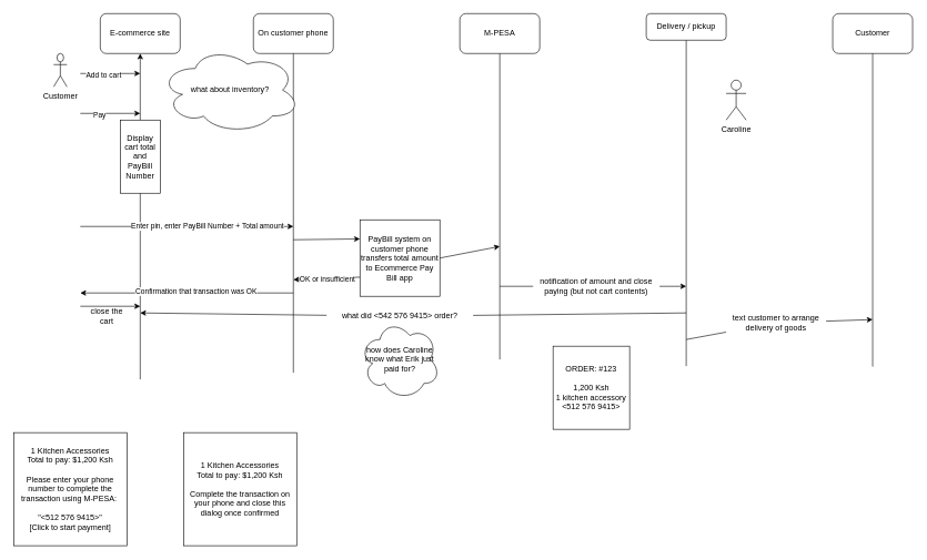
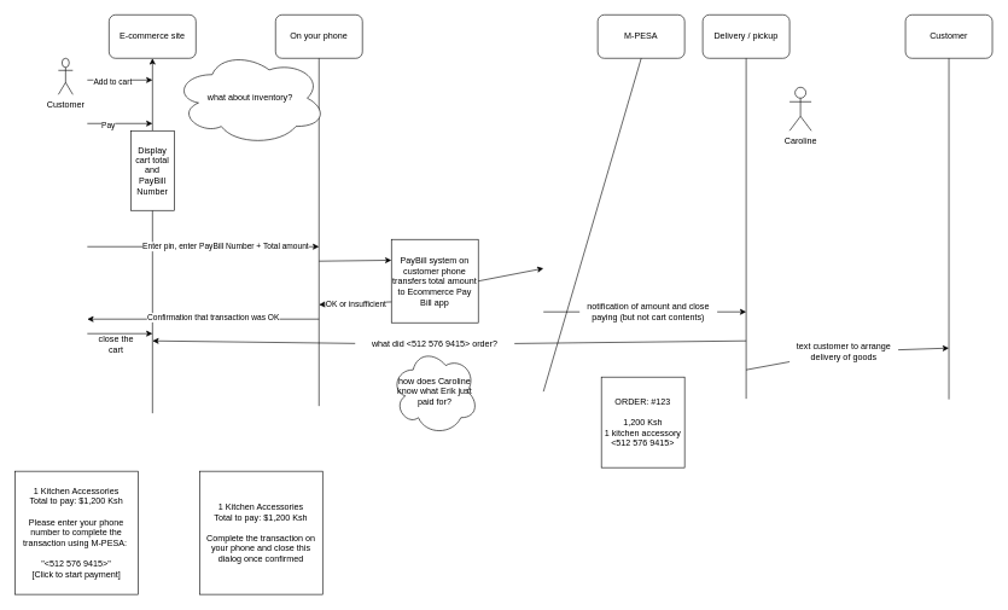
- <mxCell id="26" value="Delivery / pickup" style="rounded=1;whiteSpace=wrap;html=1;" vertex="1" parent="1"><mxGeometry x="970" y="20" width="120" height="40" as="geometry" /></mxCell>
+ <mxCell id="26" value="Delivery / pickup" style="rounded=1;whiteSpace=wrap;html=1;" vertex="1" parent="1"><mxGeometry x="970" y="20" width="120" height="60" as="geometry" /></mxCell>
- <mxCell id="11" value="On customer phone" style="rounded=1;whiteSpace=wrap;html=1;" vertex="1" parent="1"><mxGeometry x="380" y="20" width="120" height="60" as="geometry" /></mxCell>
+ <mxCell id="11" value="On your phone" style="rounded=1;whiteSpace=wrap;html=1;" vertex="1" parent="1"><mxGeometry x="380" y="20" width="120" height="60" as="geometry" /></mxCell>
- <mxCell id="29" value="M-PESA" style="rounded=1;whiteSpace=wrap;html=1;" vertex="1" parent="1"><mxGeometry x="690" y="20" width="120" height="60" as="geometry" /></mxCell>
+ <mxCell id="29" value="M-PESA" style="rounded=1;whiteSpace=wrap;html=1;" vertex="1" parent="1"><mxGeometry x="825" y="20" width="120" height="60" as="geometry" /></mxCell>
- <mxCell id="44" value="what did &amp;lt;542 576 9415&amp;gt; order?" style="text;html=1;strokeColor=none;fillColor=none;align=center;verticalAlign=middle;whiteSpace=wrap;rounded=0;" vertex="1" parent="1"><mxGeometry x="490" y="460" width="220" height="30" as="geometry" /></mxCell>
+ <mxCell id="44" value="what did &amp;lt;512 576 9415&amp;gt; order?" style="text;html=1;strokeColor=none;fillColor=none;align=center;verticalAlign=middle;whiteSpace=wrap;rounded=0;" vertex="1" parent="1"><mxGeometry x="490" y="460" width="220" height="30" as="geometry" /></mxCell>
